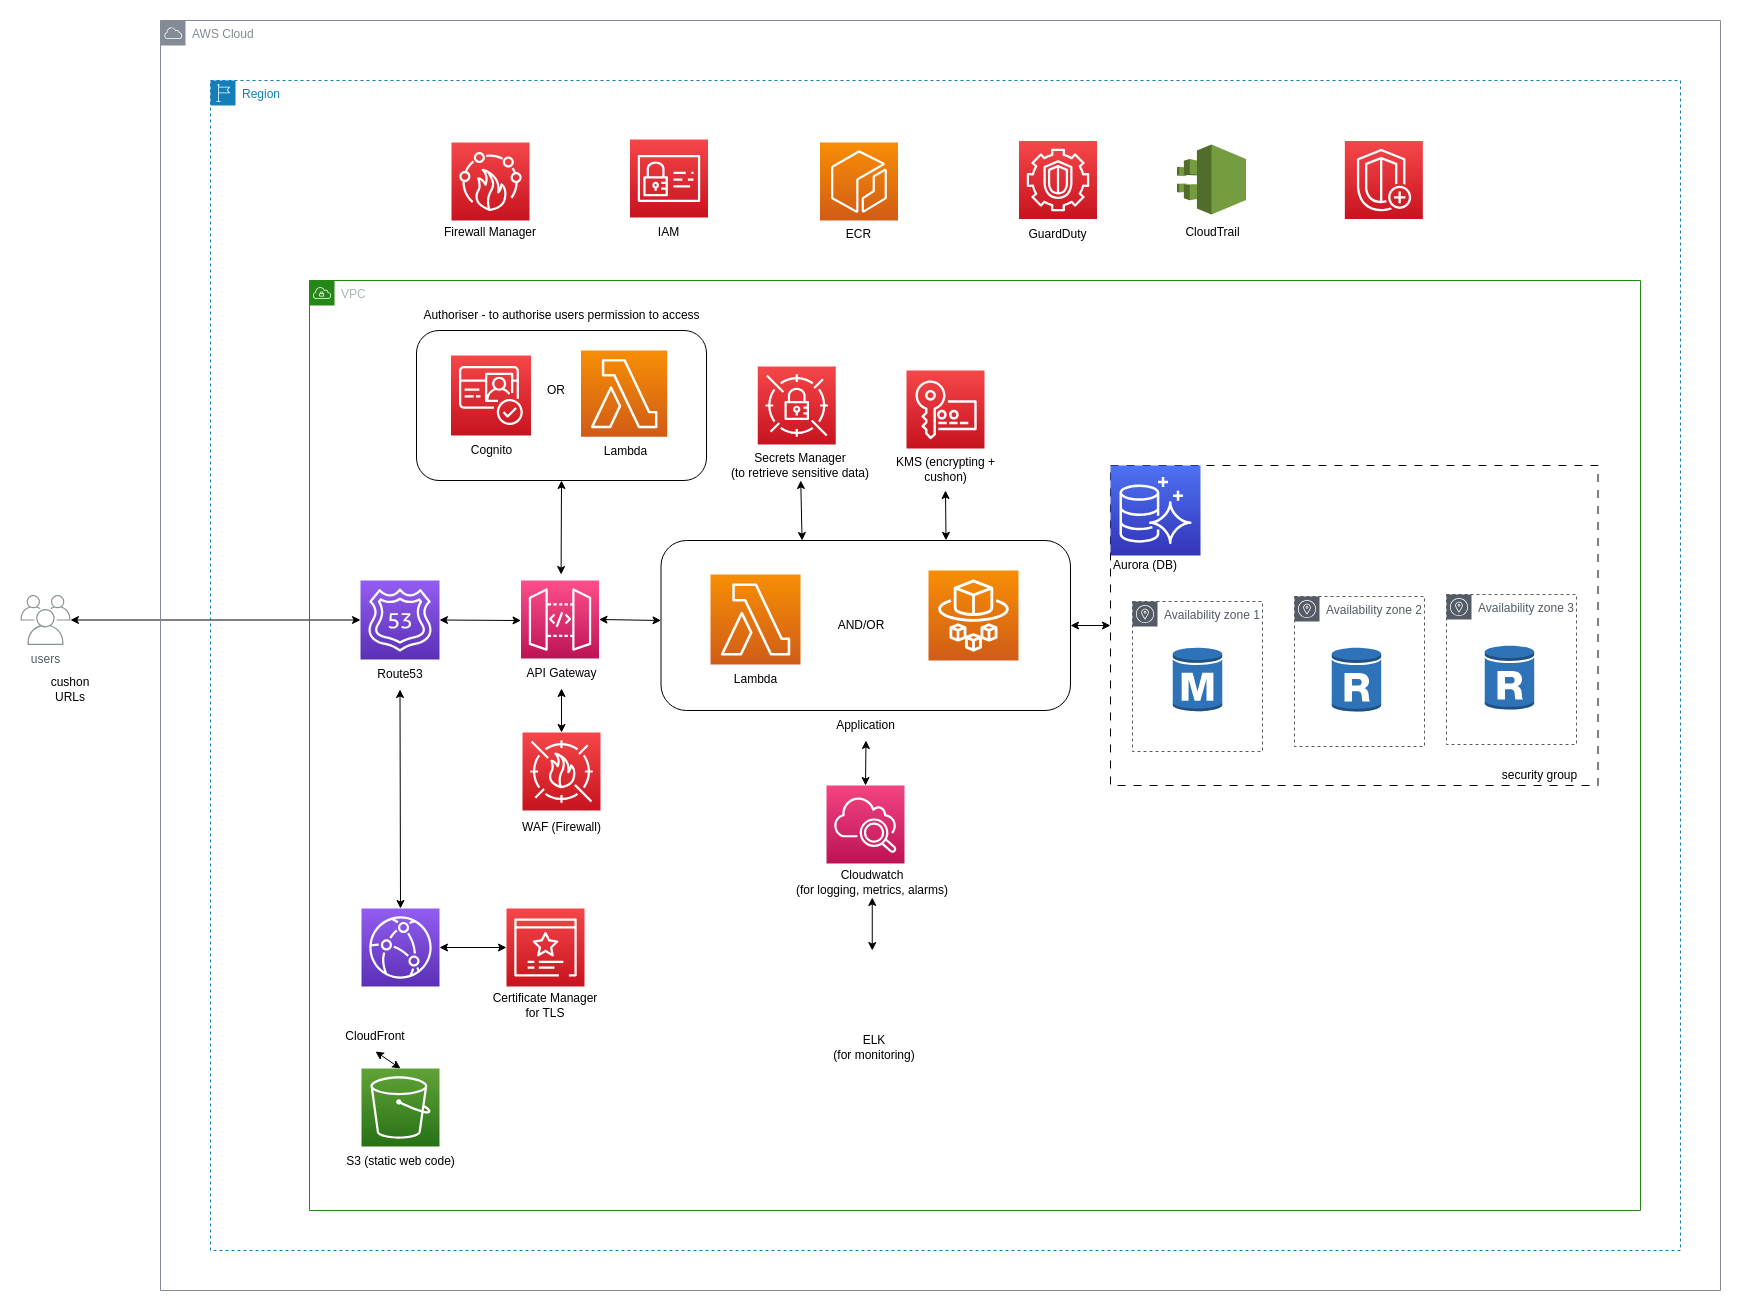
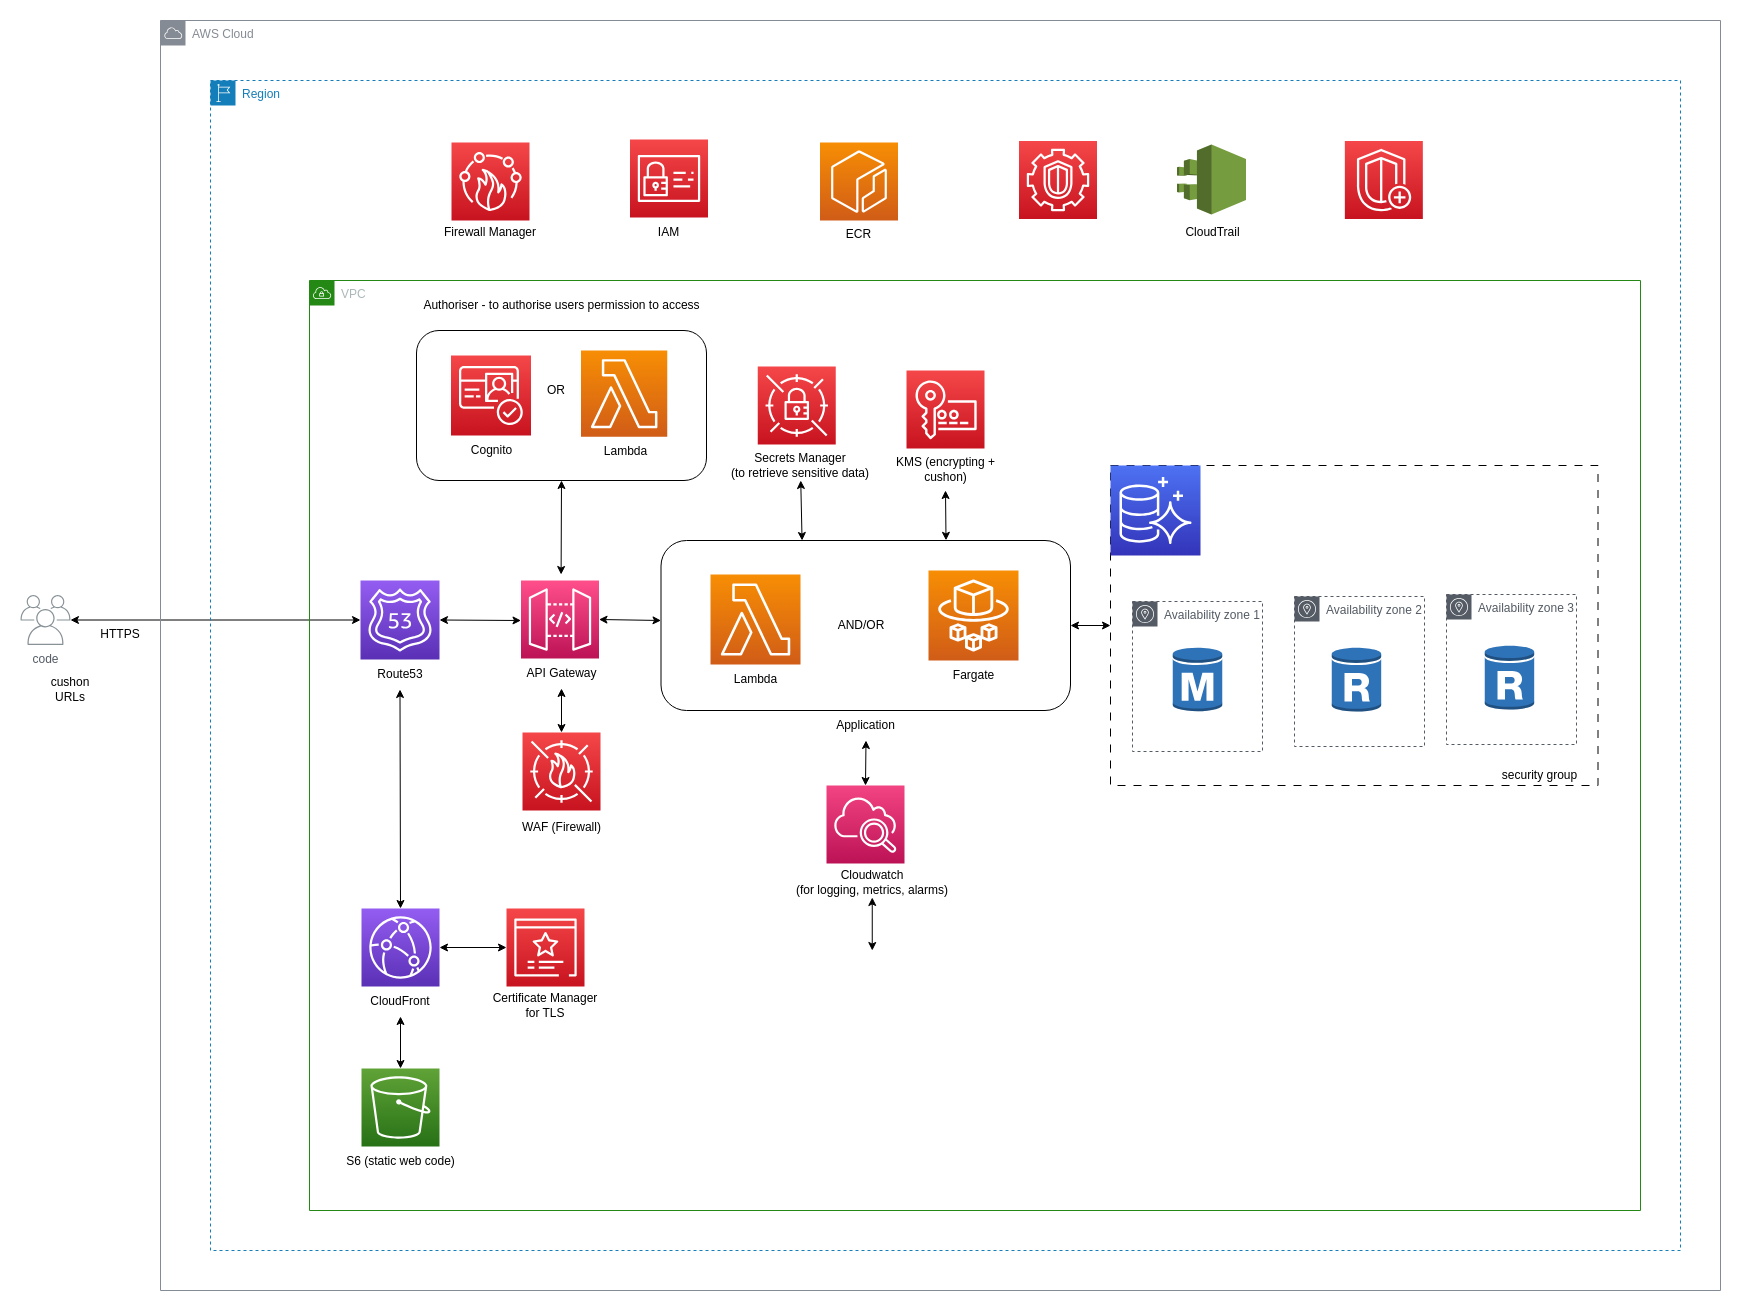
- <mxCell id="63" value="GuardDuty" style="text;html=1;strokeColor=none;fillColor=none;align=center;verticalAlign=middle;whiteSpace=wrap;rounded=0;" vertex="1" parent="52"><mxGeometry x="823" y="138.5" width="49" height="30" as="geometry" /></mxCell>
- <mxCell id="28" value="Authoriser - to authorise users permission to access" style="text;html=1;strokeColor=none;fillColor=none;align=center;verticalAlign=middle;whiteSpace=wrap;rounded=0;" vertex="1" parent="1"><mxGeometry x="420.5" y="300" width="281" height="30" as="geometry" /></mxCell>
+ <mxCell id="28" value="Authoriser - to authorise users permission to access" style="text;html=1;strokeColor=none;fillColor=none;align=center;verticalAlign=middle;whiteSpace=wrap;rounded=0;" vertex="1" parent="1"><mxGeometry x="420.5" y="290" width="281" height="30" as="geometry" /></mxCell>
- <mxCell id="72" value="Aurora (DB)" style="text;html=1;strokeColor=none;fillColor=none;align=center;verticalAlign=middle;whiteSpace=wrap;rounded=0;" vertex="1" parent="68"><mxGeometry x="-0.0" y="90" width="70.0" height="20" as="geometry" /></mxCell>
+ <mxCell id="50" value="HTTPS" style="text;html=1;strokeColor=none;fillColor=none;align=center;verticalAlign=middle;whiteSpace=wrap;rounded=0;" vertex="1" parent="1"><mxGeometry x="90" y="621" width="60" height="26" as="geometry" /></mxCell>
- <mxCell id="35" value="users" style="sketch=0;outlineConnect=0;gradientColor=none;fontColor=#545B64;strokeColor=none;fillColor=#879196;dashed=0;verticalLabelPosition=bottom;verticalAlign=top;align=center;html=1;fontSize=12;fontStyle=0;aspect=fixed;shape=mxgraph.aws4.illustration_users;pointerEvents=1" vertex="1" parent="1"><mxGeometry x="20" y="594.5" width="50" height="50" as="geometry" /></mxCell>
+ <mxCell id="35" value="code" style="sketch=0;outlineConnect=0;gradientColor=none;fontColor=#545B64;strokeColor=none;fillColor=#879196;dashed=0;verticalLabelPosition=bottom;verticalAlign=top;align=center;html=1;fontSize=12;fontStyle=0;aspect=fixed;shape=mxgraph.aws4.illustration_users;pointerEvents=1" vertex="1" parent="1"><mxGeometry x="20" y="594.5" width="50" height="50" as="geometry" /></mxCell>
+ <mxCell id="24" value="Fargate" style="text;html=1;strokeColor=none;fillColor=none;align=center;verticalAlign=middle;whiteSpace=wrap;rounded=0;" vertex="1" parent="22"><mxGeometry x="4.5" y="90" width="81" height="30" as="geometry" /></mxCell>
- <mxCell id="46" value="CloudFront" style="text;html=1;strokeColor=none;fillColor=none;align=center;verticalAlign=middle;whiteSpace=wrap;rounded=0;" vertex="1" parent="1"><mxGeometry x="345" y="1021" width="60" height="30" as="geometry" /></mxCell>
+ <mxCell id="46" value="CloudFront" style="text;html=1;strokeColor=none;fillColor=none;align=center;verticalAlign=middle;whiteSpace=wrap;rounded=0;" vertex="1" parent="1"><mxGeometry x="370" y="986" width="60" height="30" as="geometry" /></mxCell>
- <mxCell id="91" value="ELK&lt;br&gt;(for monitoring)" style="text;html=1;strokeColor=none;fillColor=none;align=center;verticalAlign=middle;whiteSpace=wrap;rounded=0;" vertex="1" parent="89"><mxGeometry y="82" width="97.88" height="30" as="geometry" /></mxCell>
- <mxCell id="12" value="S3 (static web code)" style="text;html=1;strokeColor=none;fillColor=none;align=center;verticalAlign=middle;whiteSpace=wrap;rounded=0;" vertex="1" parent="10"><mxGeometry x="-21.5" y="78" width="121" height="30" as="geometry" /></mxCell>
+ <mxCell id="12" value="S6 (static web code)" style="text;html=1;strokeColor=none;fillColor=none;align=center;verticalAlign=middle;whiteSpace=wrap;rounded=0;" vertex="1" parent="10"><mxGeometry x="-21.5" y="78" width="121" height="30" as="geometry" /></mxCell>
